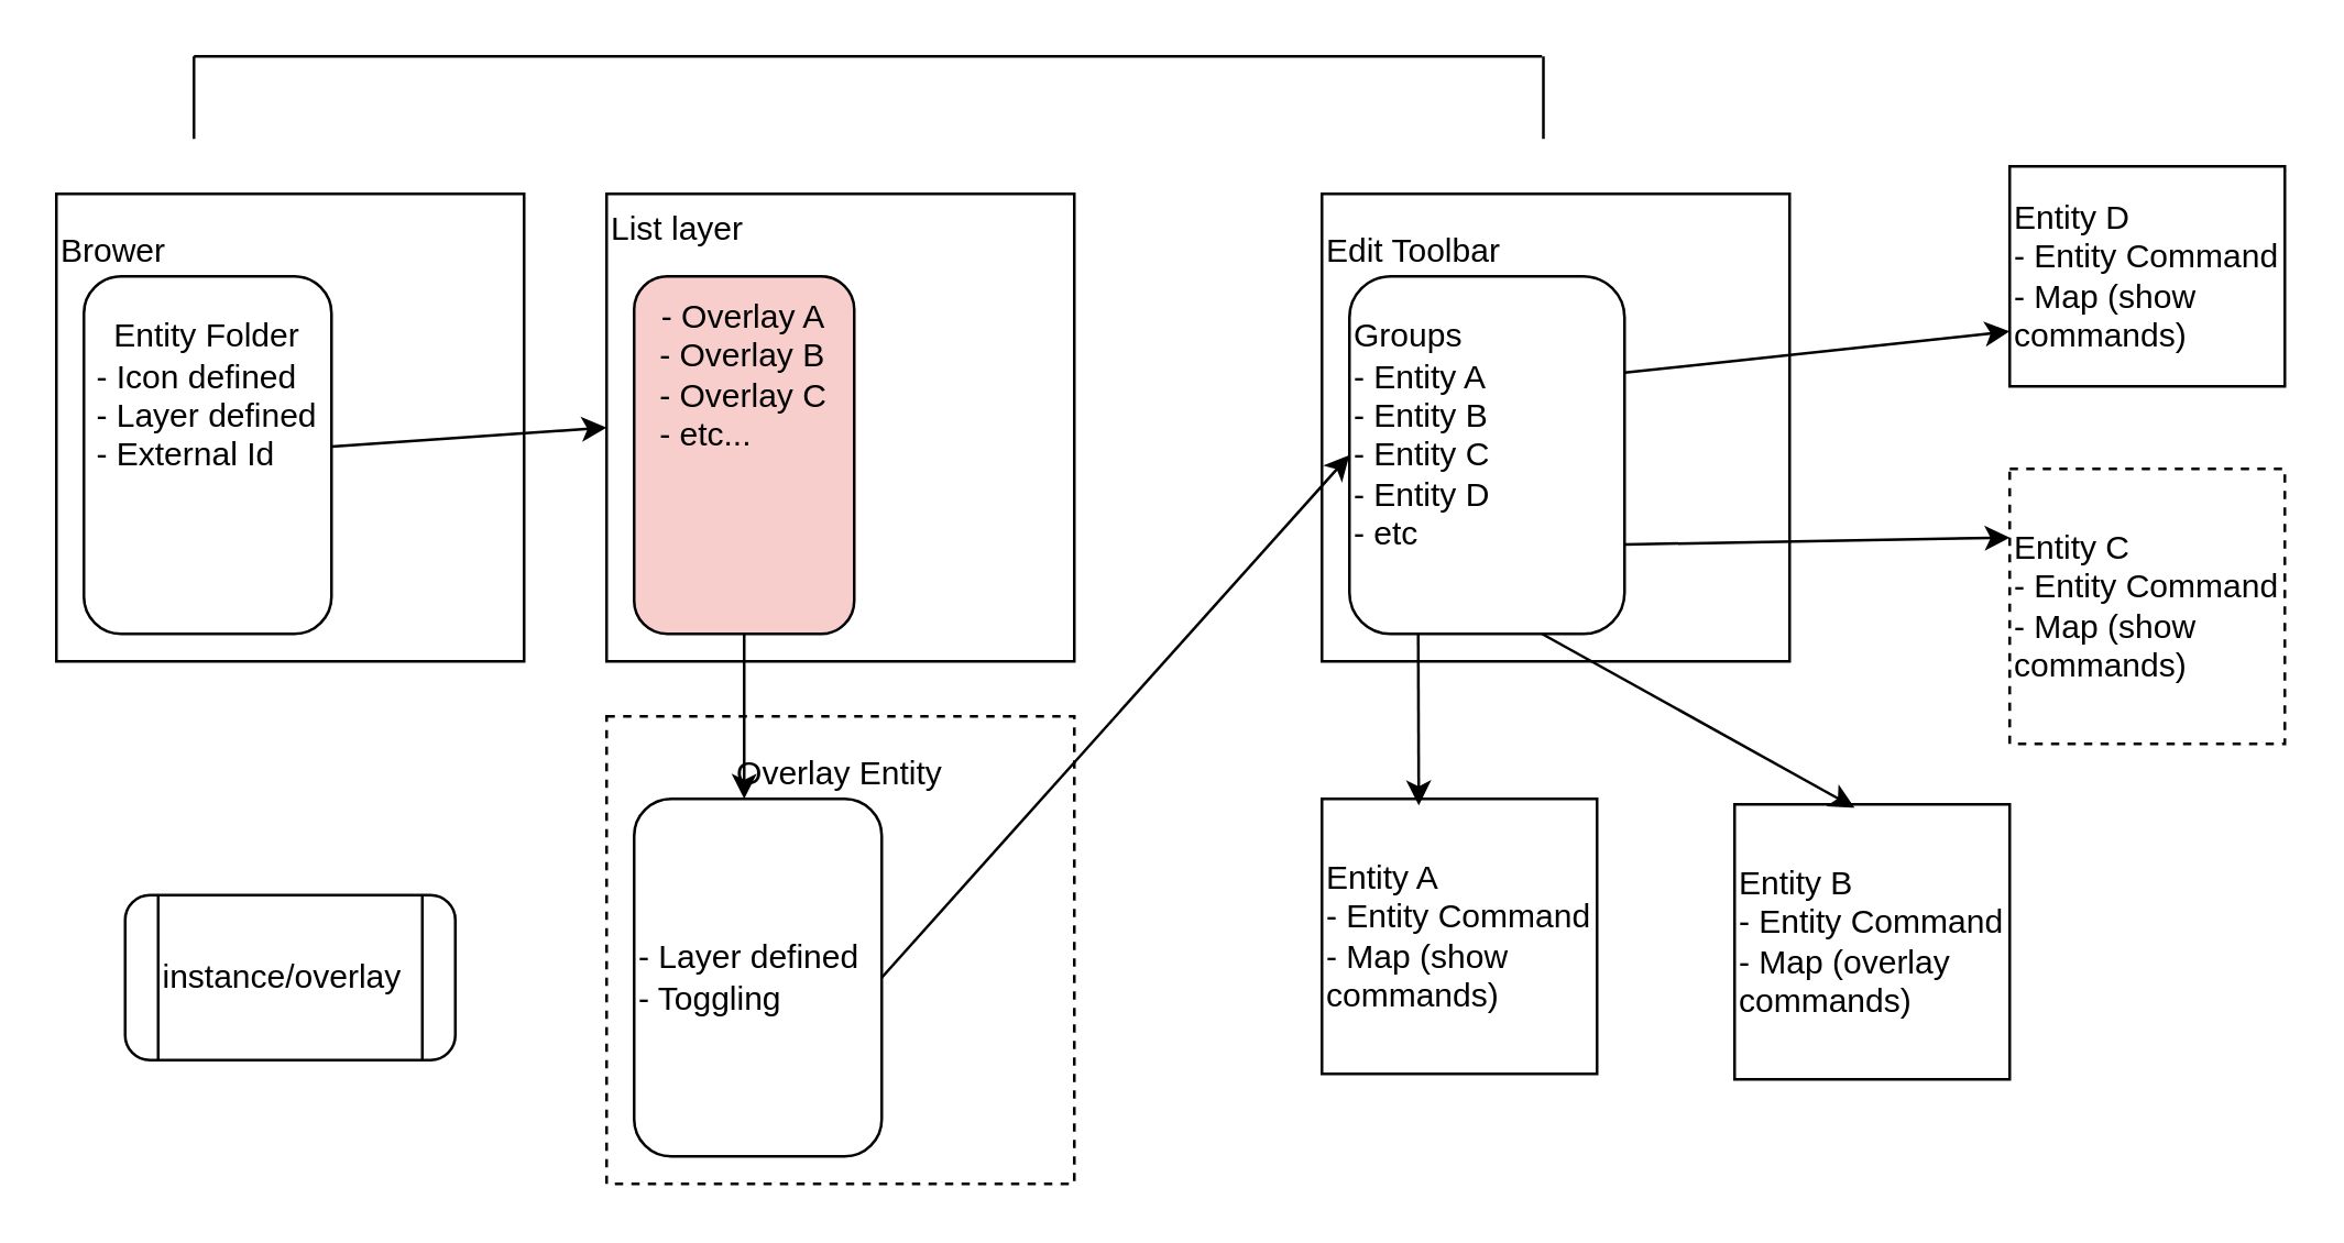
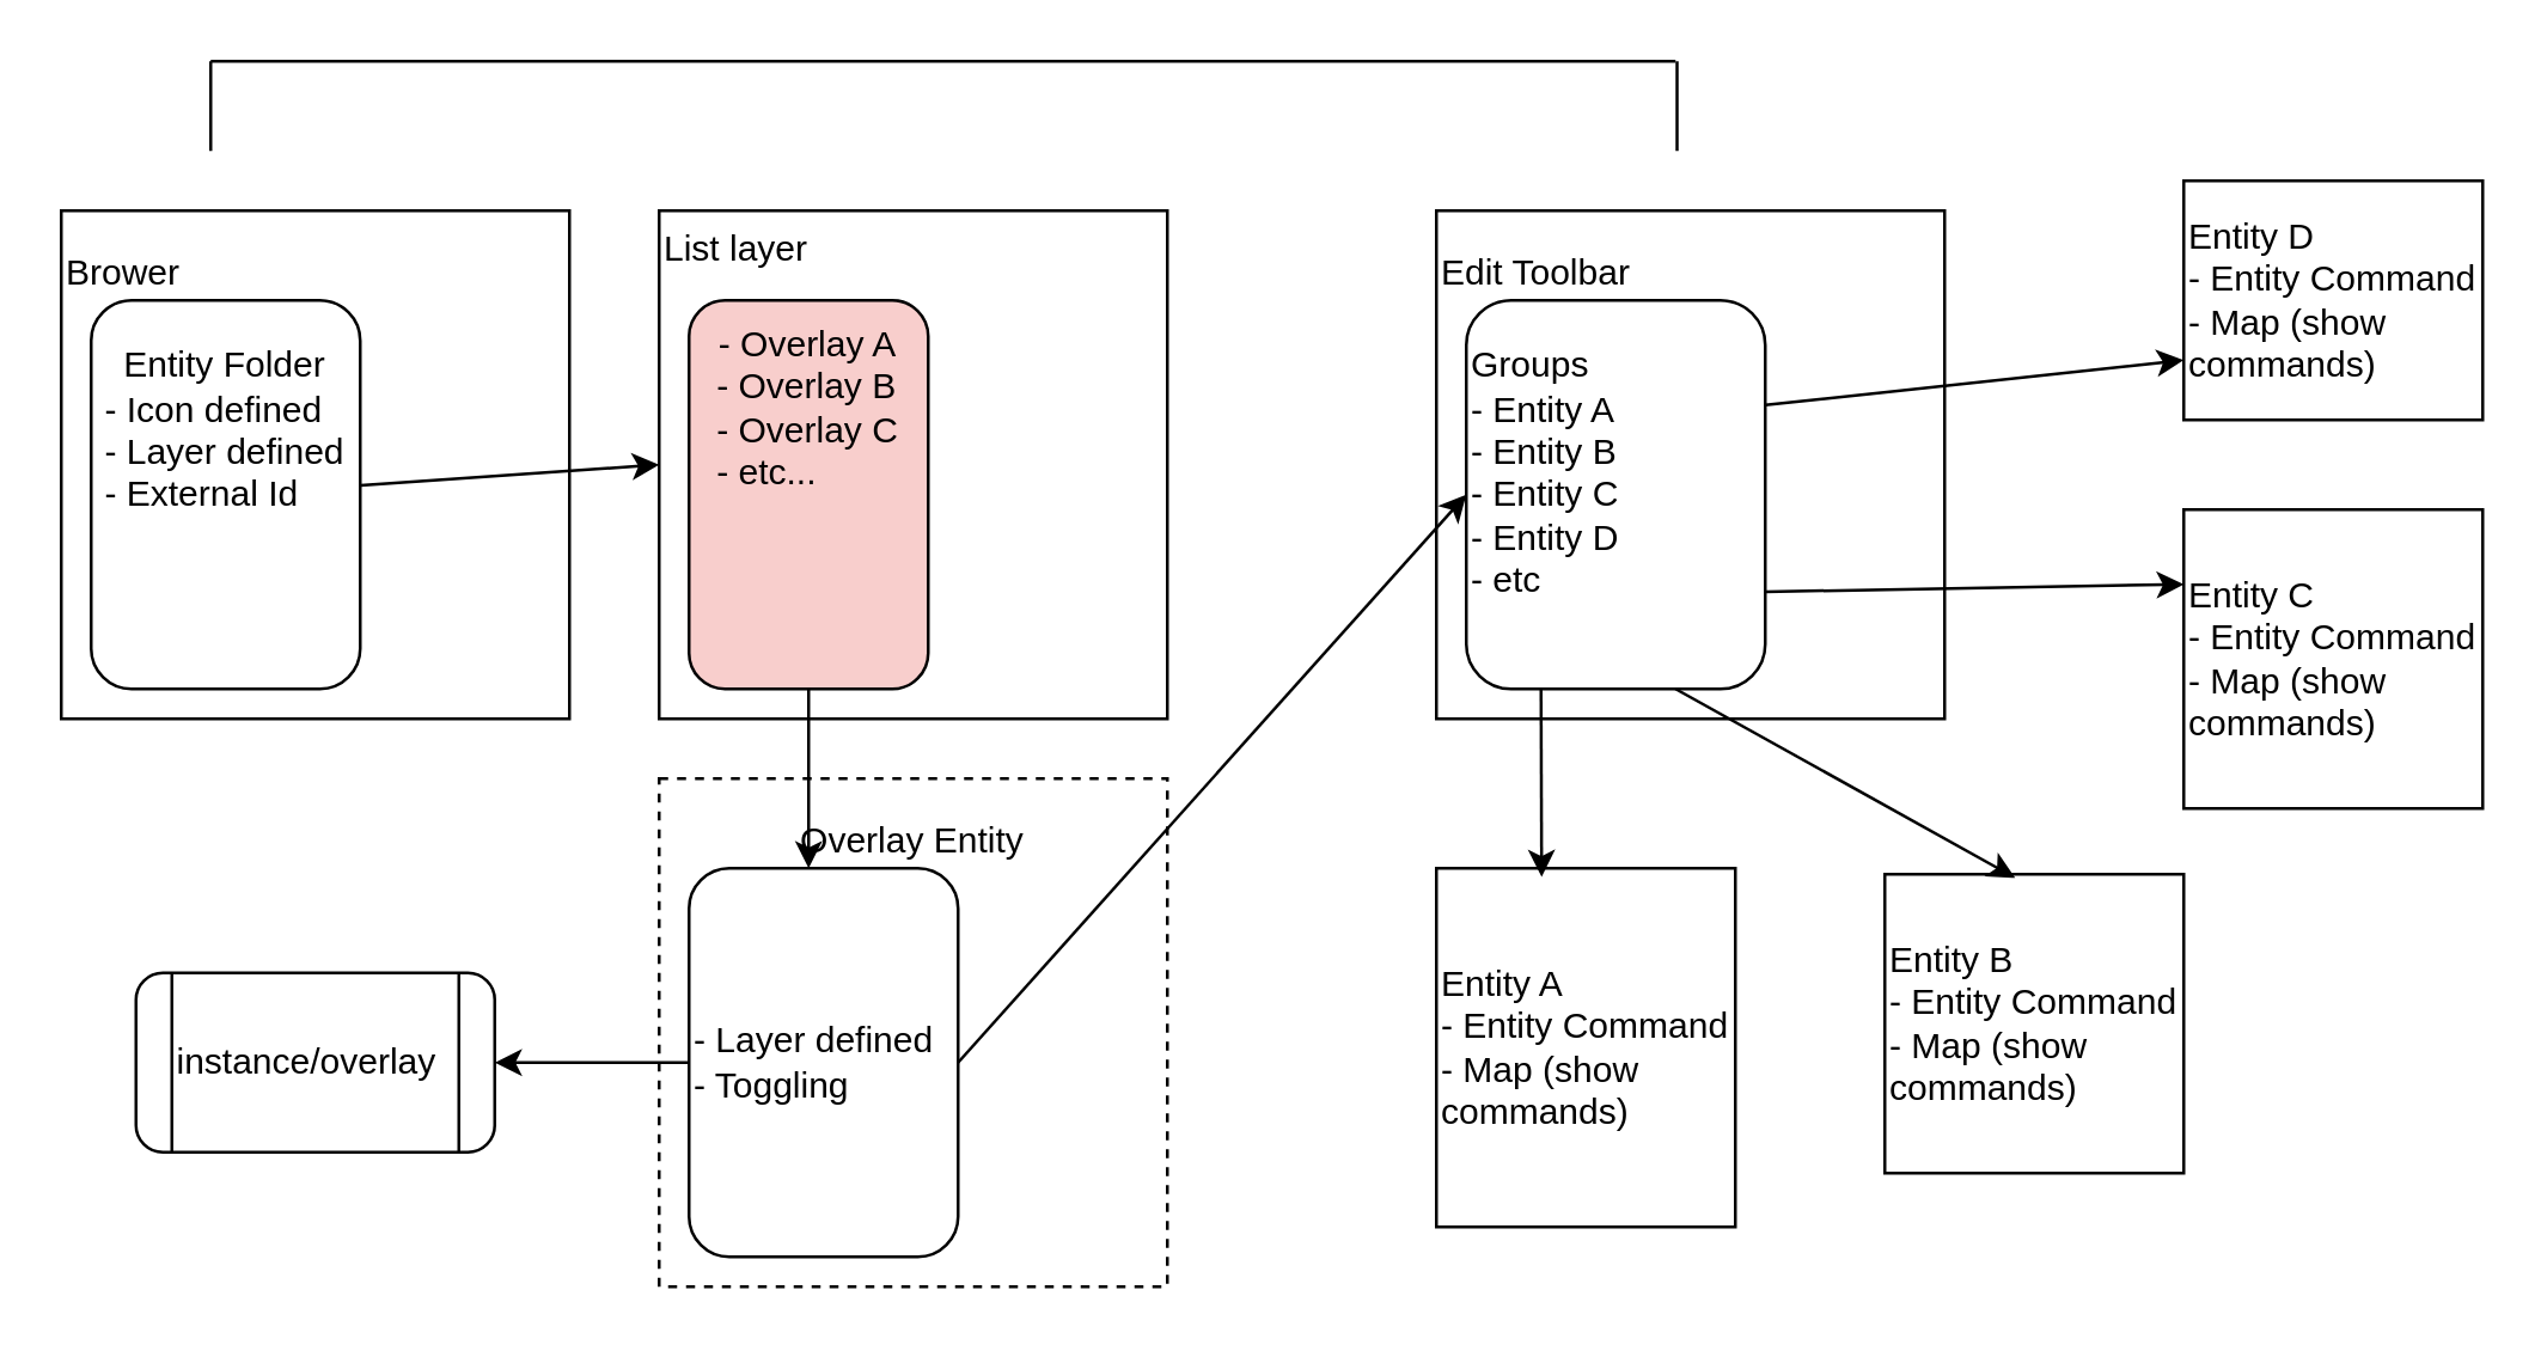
- <mxCell id="19" value="Entity C&lt;br&gt;- Entity Command&lt;br&gt;- Map (show commands)" style="whiteSpace=wrap;html=1;aspect=fixed;fillColor=none;gradientColor=none;align=left;dashed=1;" vertex="1" parent="1"><mxGeometry x="730" y="170" width="100" height="100" as="geometry" /></mxCell>
+ <mxCell id="19" value="Entity C&lt;br&gt;- Entity Command&lt;br&gt;- Map (show commands)" style="whiteSpace=wrap;html=1;aspect=fixed;fillColor=none;gradientColor=none;align=left;" vertex="1" parent="1"><mxGeometry x="730" y="170" width="100" height="100" as="geometry" /></mxCell>
- <mxCell id="17" value="Entity A&lt;br&gt;- Entity Command&lt;br&gt;- Map (show commands)" style="whiteSpace=wrap;html=1;aspect=fixed;fillColor=none;gradientColor=none;align=left;" vertex="1" parent="1"><mxGeometry x="480" y="290" width="100" height="100" as="geometry" /></mxCell>
+ <mxCell id="17" value="Entity A&lt;br&gt;- Entity Command&lt;br&gt;- Map (show commands)" style="whiteSpace=wrap;html=1;aspect=fixed;fillColor=none;gradientColor=none;align=left;" vertex="1" parent="1"><mxGeometry x="480" y="290" width="100" height="120" as="geometry" /></mxCell>
- <mxCell id="18" value="Entity B&lt;br&gt;- Entity Command&lt;br&gt;- Map (overlay commands)" style="whiteSpace=wrap;html=1;aspect=fixed;fillColor=none;gradientColor=none;align=left;" vertex="1" parent="1"><mxGeometry x="630" y="292" width="100" height="100" as="geometry" /></mxCell>
+ <mxCell id="18" value="Entity B&lt;br&gt;- Entity Command&lt;br&gt;- Map (show commands)" style="whiteSpace=wrap;html=1;aspect=fixed;fillColor=none;gradientColor=none;align=left;" vertex="1" parent="1"><mxGeometry x="630" y="292" width="100" height="100" as="geometry" /></mxCell>
+ <mxCell id="8" value="" style="edgeStyle=orthogonalEdgeStyle;rounded=0;orthogonalLoop=1;jettySize=auto;html=1;" edge="1" parent="1" source="9" target="25"><mxGeometry relative="1" as="geometry" /></mxCell>
